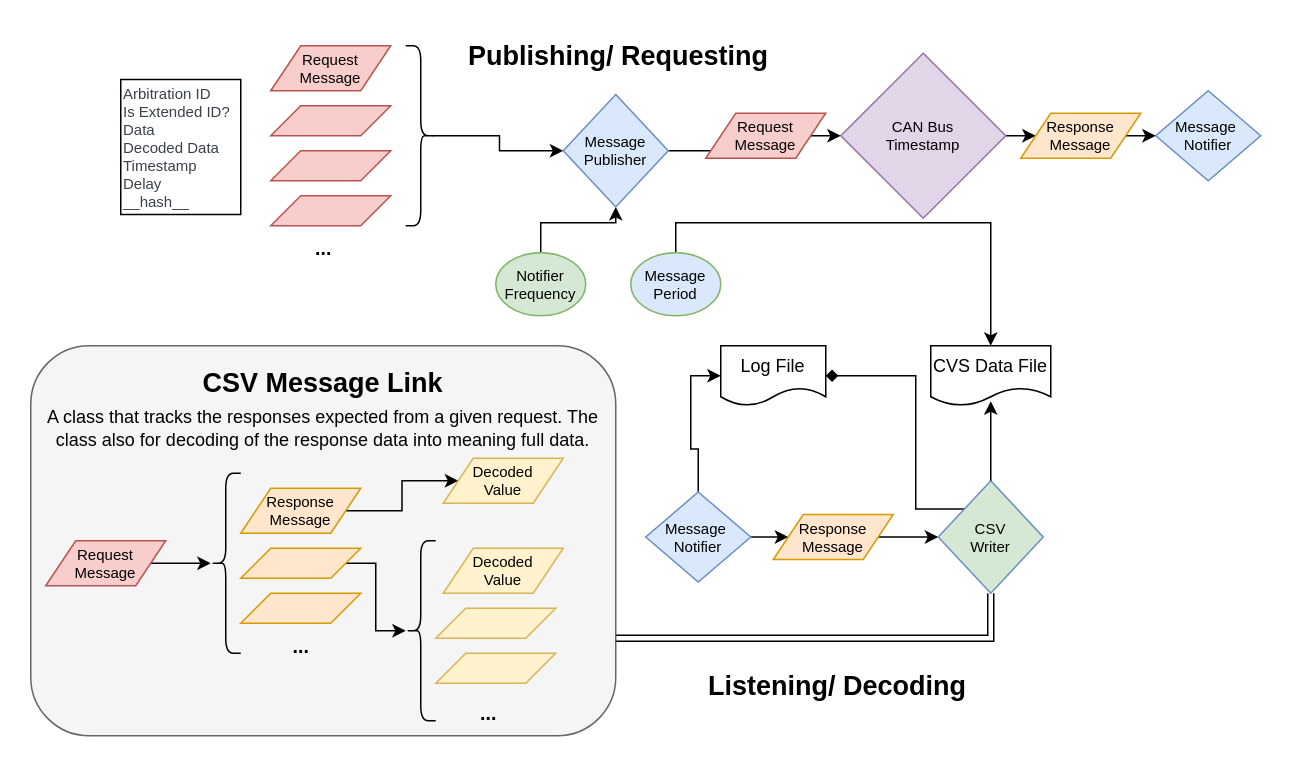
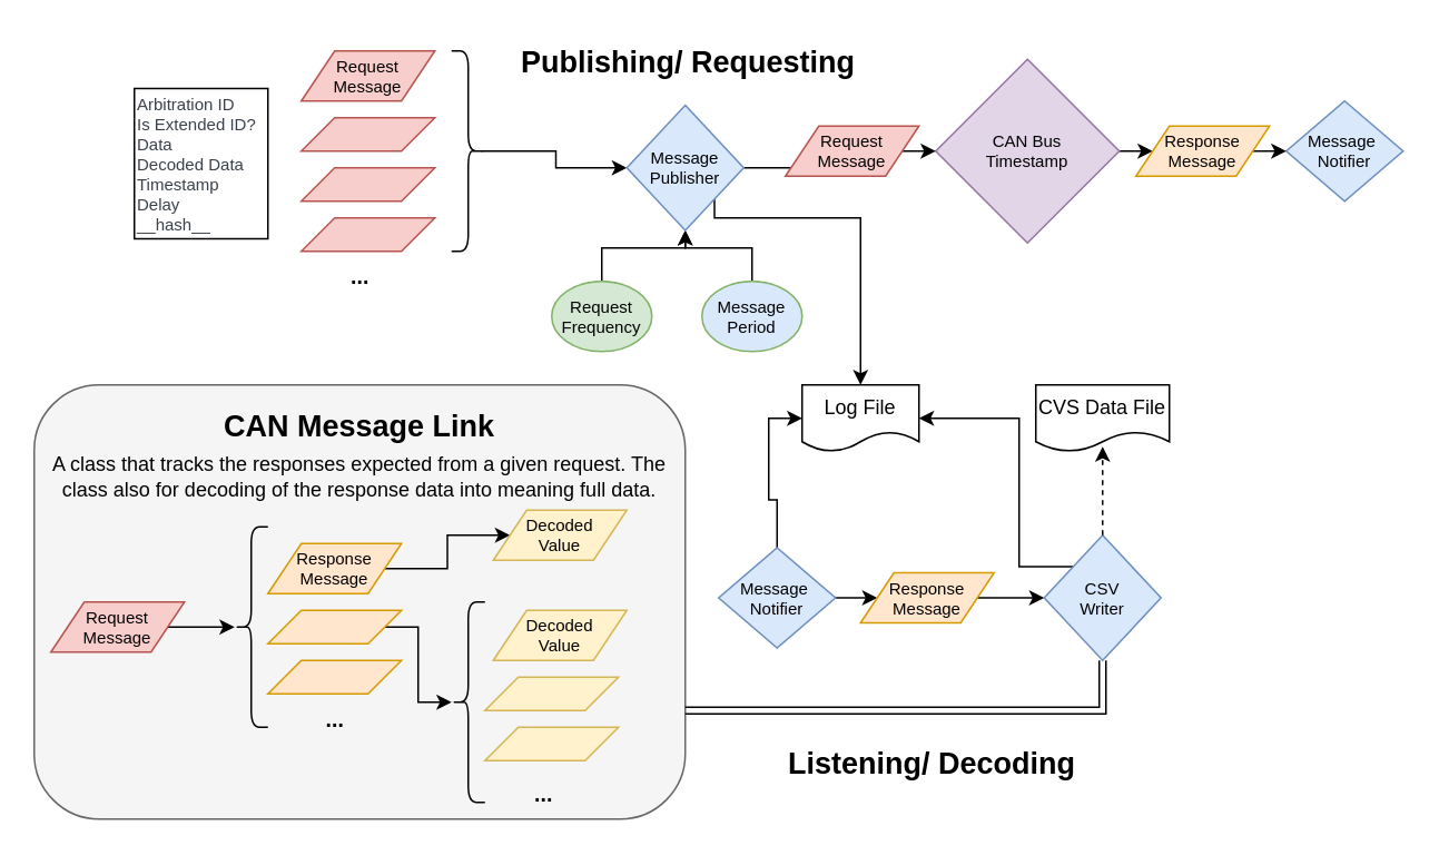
+ <mxCell id="22" style="edgeStyle=orthogonalEdgeStyle;rounded=0;orthogonalLoop=1;jettySize=auto;html=1;exitX=1;exitY=1;exitDx=0;exitDy=0;entryX=0.5;entryY=0;entryDx=0;entryDy=0;" edge="1" parent="1" source="23" target="26"><mxGeometry relative="1" as="geometry"><Array as="points"><mxPoint x="433" y="130" /><mxPoint x="555" y="130" /></Array></mxGeometry></mxCell>
- <mxCell id="10" style="edgeStyle=orthogonalEdgeStyle;rounded=0;orthogonalLoop=1;jettySize=auto;html=1;exitX=0.5;exitY=0;exitDx=0;exitDy=0;" edge="1" parent="1" source="11" target="31"><mxGeometry relative="1" as="geometry" /></mxCell>
+ <mxCell id="10" style="edgeStyle=orthogonalEdgeStyle;rounded=0;orthogonalLoop=1;jettySize=auto;html=1;exitX=0.5;exitY=0;exitDx=0;exitDy=0;" edge="1" parent="1" source="11" target="23"><mxGeometry relative="1" as="geometry" /></mxCell>
- <mxCell id="9" value="&lt;div style=&quot;font-size: 10px;&quot;&gt;Notifier&lt;/div&gt;&lt;div style=&quot;font-size: 10px;&quot;&gt;Frequency&lt;br style=&quot;font-size: 10px;&quot;&gt;&lt;/div&gt;" style="ellipse;whiteSpace=wrap;html=1;fillColor=#d5e8d4;strokeColor=#82b366;fontSize=10;" vertex="1" parent="1"><mxGeometry x="330" y="168" width="60" height="42" as="geometry" /></mxCell>
+ <mxCell id="9" value="&lt;div style=&quot;font-size: 10px;&quot;&gt;Request&lt;/div&gt;&lt;div style=&quot;font-size: 10px;&quot;&gt;Frequency&lt;br style=&quot;font-size: 10px;&quot;&gt;&lt;/div&gt;" style="ellipse;whiteSpace=wrap;html=1;fillColor=#d5e8d4;strokeColor=#82b366;fontSize=10;" vertex="1" parent="1"><mxGeometry x="330" y="168" width="60" height="42" as="geometry" /></mxCell>
- <mxCell id="32" style="edgeStyle=orthogonalEdgeStyle;rounded=0;orthogonalLoop=1;jettySize=auto;html=1;exitX=0;exitY=0;exitDx=0;exitDy=0;entryX=1;entryY=0.5;entryDx=0;entryDy=0;endArrow=diamond;" edge="1" parent="1" source="33" target="26"><mxGeometry relative="1" as="geometry"><Array as="points"><mxPoint x="610" y="339" /><mxPoint x="610" y="250" /></Array></mxGeometry></mxCell>
+ <mxCell id="32" style="edgeStyle=orthogonalEdgeStyle;rounded=0;orthogonalLoop=1;jettySize=auto;html=1;exitX=0;exitY=0;exitDx=0;exitDy=0;entryX=1;entryY=0.5;entryDx=0;entryDy=0;" edge="1" parent="1" source="33" target="26"><mxGeometry relative="1" as="geometry"><Array as="points"><mxPoint x="610" y="339" /><mxPoint x="610" y="250" /></Array></mxGeometry></mxCell>
- <mxCell id="36" value="&lt;b&gt;&lt;font style=&quot;font-size: 18px;&quot;&gt;CSV Message Link&lt;/font&gt;&lt;/b&gt;" style="text;html=1;align=center;verticalAlign=middle;whiteSpace=wrap;rounded=0;movable=1;resizable=1;rotatable=1;deletable=1;editable=1;locked=0;connectable=1;" vertex="1" parent="34"><mxGeometry x="100" y="10" width="190" height="30" as="geometry" /></mxCell>
+ <mxCell id="36" value="&lt;b&gt;&lt;font style=&quot;font-size: 18px;&quot;&gt;CAN Message Link&lt;/font&gt;&lt;/b&gt;" style="text;html=1;align=center;verticalAlign=middle;whiteSpace=wrap;rounded=0;movable=1;resizable=1;rotatable=1;deletable=1;editable=1;locked=0;connectable=1;" vertex="1" parent="34"><mxGeometry x="100" y="10" width="190" height="30" as="geometry" /></mxCell>
- <mxCell id="55" style="edgeStyle=orthogonalEdgeStyle;rounded=0;orthogonalLoop=1;jettySize=auto;html=1;exitX=0.5;exitY=0;exitDx=0;exitDy=0;entryX=0.5;entryY=0.925;entryDx=0;entryDy=0;entryPerimeter=0;" edge="1" parent="1" source="33" target="31"><mxGeometry relative="1" as="geometry" /></mxCell>
+ <mxCell id="55" style="edgeStyle=orthogonalEdgeStyle;rounded=0;orthogonalLoop=1;jettySize=auto;html=1;exitX=0.5;exitY=0;exitDx=0;exitDy=0;entryX=0.5;entryY=0.925;entryDx=0;entryDy=0;entryPerimeter=0;dashed=1;" edge="1" parent="1" source="33" target="31"><mxGeometry relative="1" as="geometry" /></mxCell>
- <mxCell id="33" value="&lt;div&gt;CSV&lt;/div&gt;&lt;div&gt;Writer&lt;br&gt;&lt;/div&gt;" style="rhombus;whiteSpace=wrap;html=1;fillColor=#d5e8d4;strokeColor=#6c8ebf;fontSize=10;" vertex="1" parent="1"><mxGeometry x="625" y="320" width="70" height="75" as="geometry" /></mxCell>
+ <mxCell id="33" value="&lt;div&gt;CSV&lt;/div&gt;&lt;div&gt;Writer&lt;br&gt;&lt;/div&gt;" style="rhombus;whiteSpace=wrap;html=1;fillColor=#dae8fc;strokeColor=#6c8ebf;fontSize=10;" vertex="1" parent="1"><mxGeometry x="625" y="320" width="70" height="75" as="geometry" /></mxCell>
